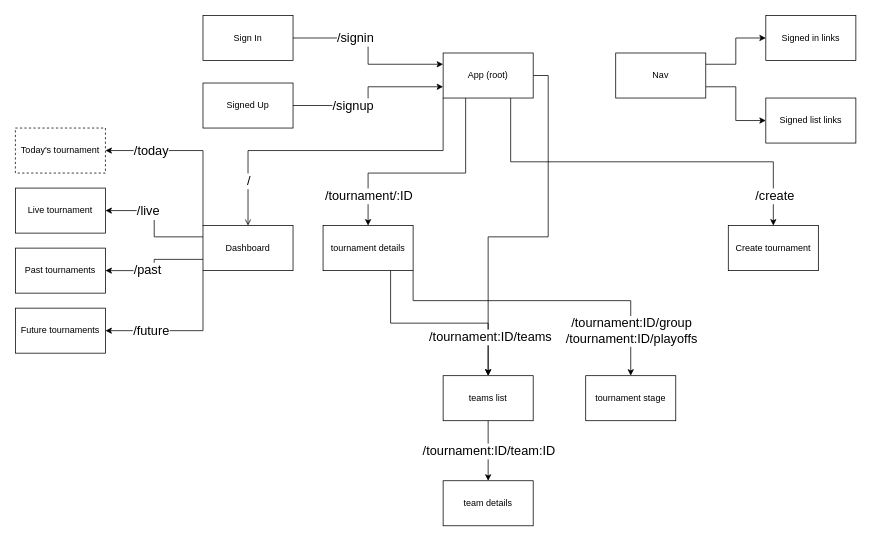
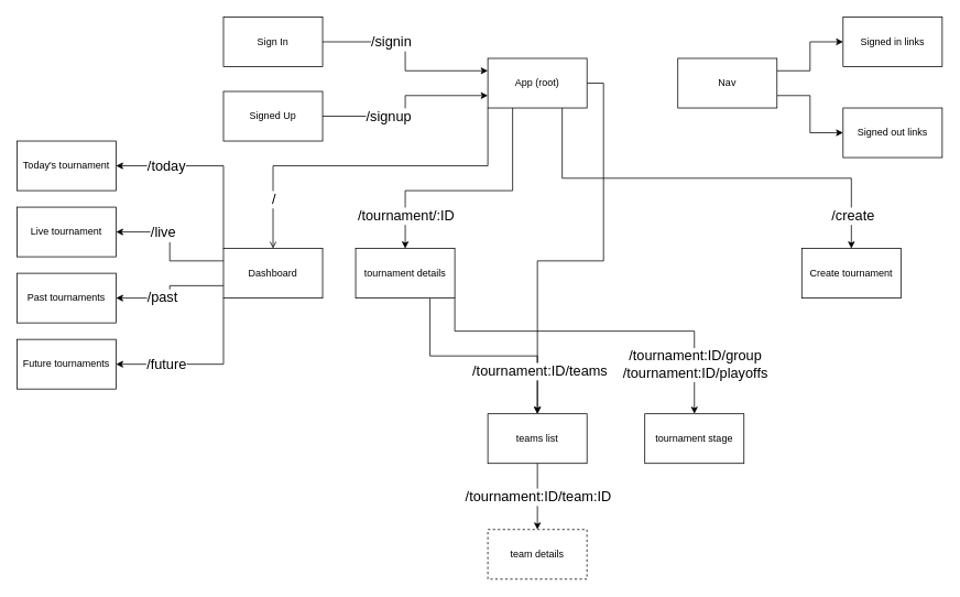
- <mxCell id="26" value="Signed list links" style="rounded=0;whiteSpace=wrap;html=1;" vertex="1" parent="1"><mxGeometry x="1020" y="130" width="120" height="60" as="geometry" /></mxCell>
+ <mxCell id="26" value="Signed out links" style="rounded=0;whiteSpace=wrap;html=1;" vertex="1" parent="1"><mxGeometry x="1020" y="130" width="120" height="60" as="geometry" /></mxCell>
- <mxCell id="38" value="Today's tournament" style="rounded=0;whiteSpace=wrap;html=1;dashed=1;" vertex="1" parent="1"><mxGeometry x="20" y="170" width="120" height="60" as="geometry" /></mxCell>
+ <mxCell id="38" value="Today's tournament" style="rounded=0;whiteSpace=wrap;html=1;" vertex="1" parent="1"><mxGeometry x="20" y="170" width="120" height="60" as="geometry" /></mxCell>
- <mxCell id="28" value="team details" style="rounded=0;whiteSpace=wrap;html=1;" vertex="1" parent="1"><mxGeometry x="590" y="640" width="120" height="60" as="geometry" /></mxCell>
+ <mxCell id="28" value="team details" style="rounded=0;whiteSpace=wrap;html=1;dashed=1;" vertex="1" parent="1"><mxGeometry x="590" y="640" width="120" height="60" as="geometry" /></mxCell>
